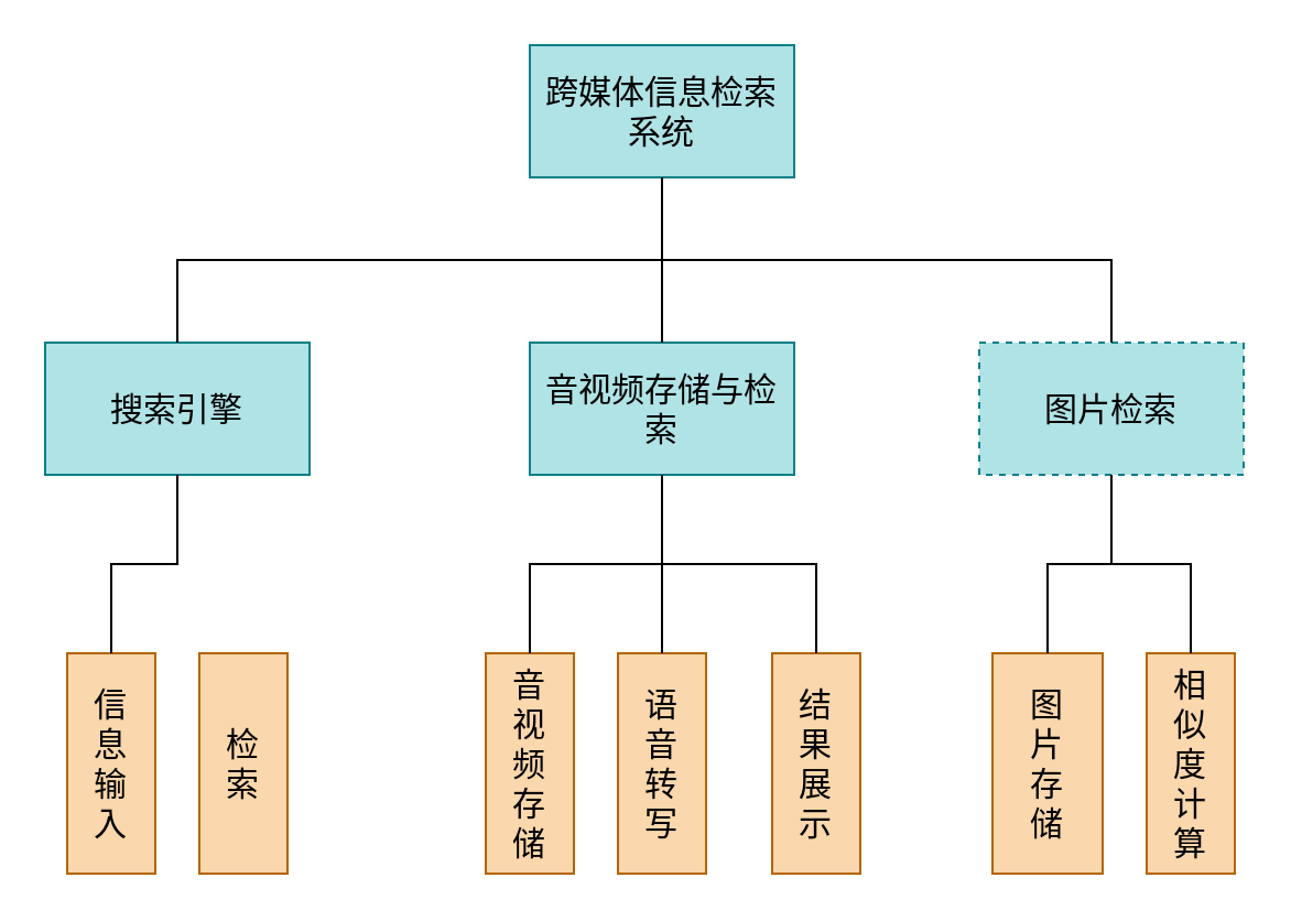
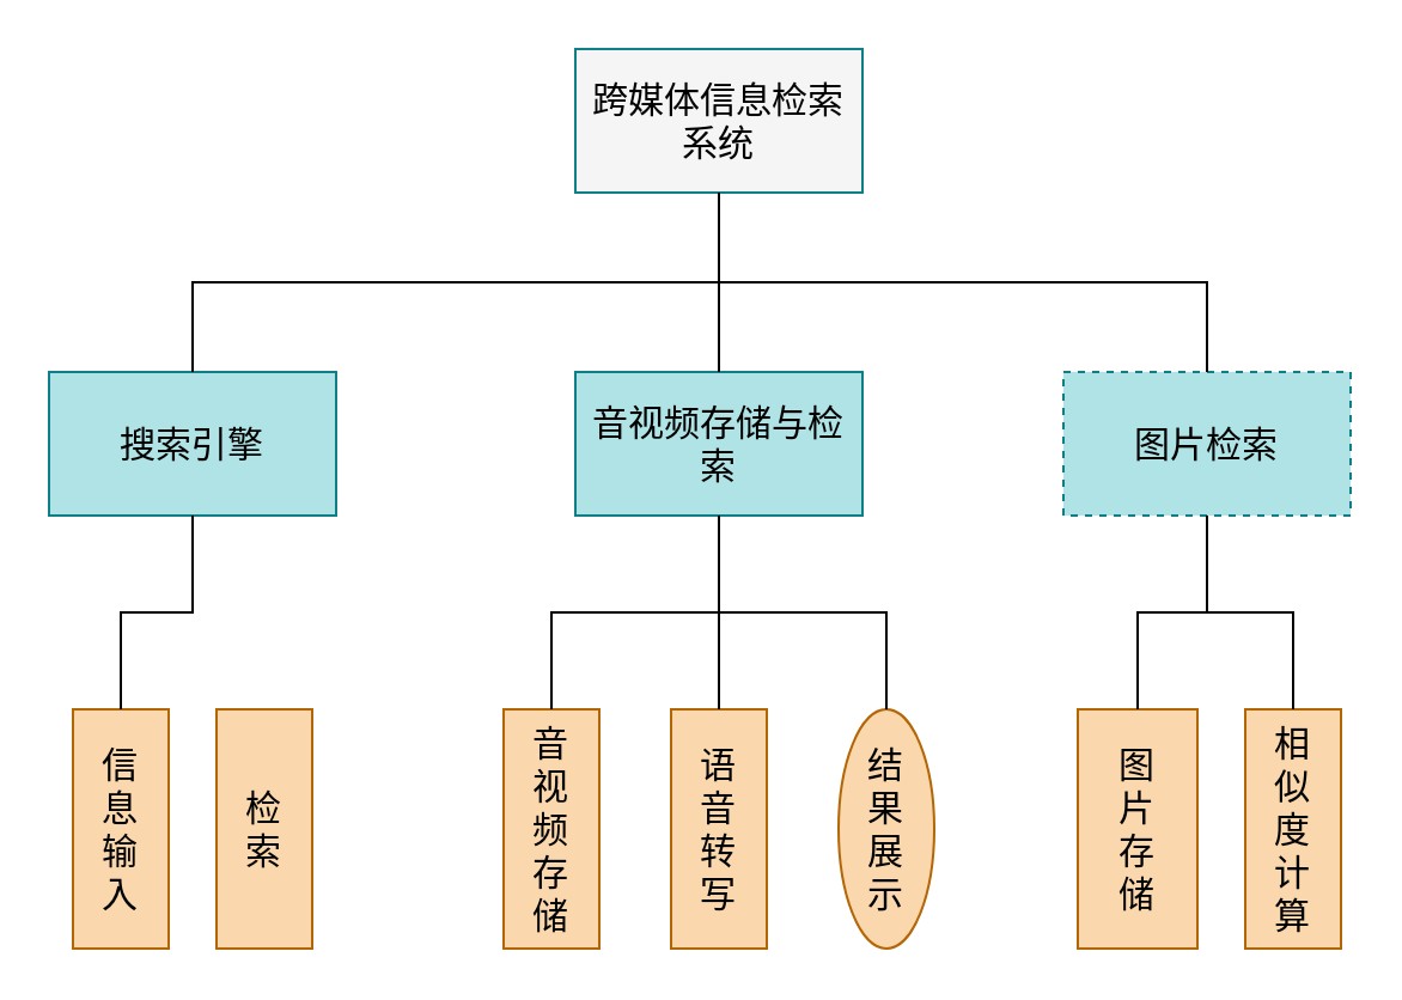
- <mxCell id="2" value="&lt;font color=&quot;#000000&quot; style=&quot;font-size: 15px;&quot;&gt;跨媒体信息检索系统&lt;/font&gt;" style="rounded=0;whiteSpace=wrap;html=1;fillColor=#b0e3e6;strokeColor=#0e8088;strokeWidth=1;fontSize=15;" vertex="1" parent="1"><mxGeometry x="240" y="20" width="120" height="60" as="geometry" /></mxCell>
+ <mxCell id="2" value="&lt;font color=&quot;#000000&quot; style=&quot;font-size: 15px;&quot;&gt;跨媒体信息检索系统&lt;/font&gt;" style="rounded=0;whiteSpace=wrap;html=1;fillColor=#f5f5f5;strokeColor=#0e8088;strokeWidth=1;fontSize=15;" vertex="1" parent="1"><mxGeometry x="240" y="20" width="120" height="60" as="geometry" /></mxCell>
- <mxCell id="14" value="音&lt;br&gt;视&lt;br&gt;频&lt;br&gt;存&lt;br&gt;储" style="rounded=0;whiteSpace=wrap;html=1;strokeWidth=1;fontSize=15;fillColor=#fad7ac;strokeColor=#b46504;fontColor=#000000;" vertex="1" parent="1"><mxGeometry x="220" y="296" width="40" height="100" as="geometry" /></mxCell>
+ <mxCell id="14" value="音&lt;br&gt;视&lt;br&gt;频&lt;br&gt;存&lt;br&gt;储" style="rounded=0;whiteSpace=wrap;html=1;strokeWidth=1;fontSize=15;fillColor=#fad7ac;strokeColor=#b46504;fontColor=#000000;" vertex="1" parent="1"><mxGeometry x="210" y="296" width="40" height="100" as="geometry" /></mxCell>
- <mxCell id="18" value="结&lt;br&gt;果&lt;br&gt;展&lt;br&gt;示" style="rounded=0;whiteSpace=wrap;html=1;strokeWidth=1;fontSize=15;fillColor=#fad7ac;strokeColor=#b46504;fontColor=#000000;" vertex="1" parent="1"><mxGeometry x="350" y="296" width="40" height="100" as="geometry" /></mxCell>
+ <mxCell id="18" value="结&lt;br&gt;果&lt;br&gt;展&lt;br&gt;示" style="ellipse;whiteSpace=wrap;html=1;strokeWidth=1;fontSize=15;fillColor=#fad7ac;strokeColor=#b46504;fontColor=#000000;" vertex="1" parent="1"><mxGeometry x="350" y="296" width="40" height="100" as="geometry" /></mxCell>
